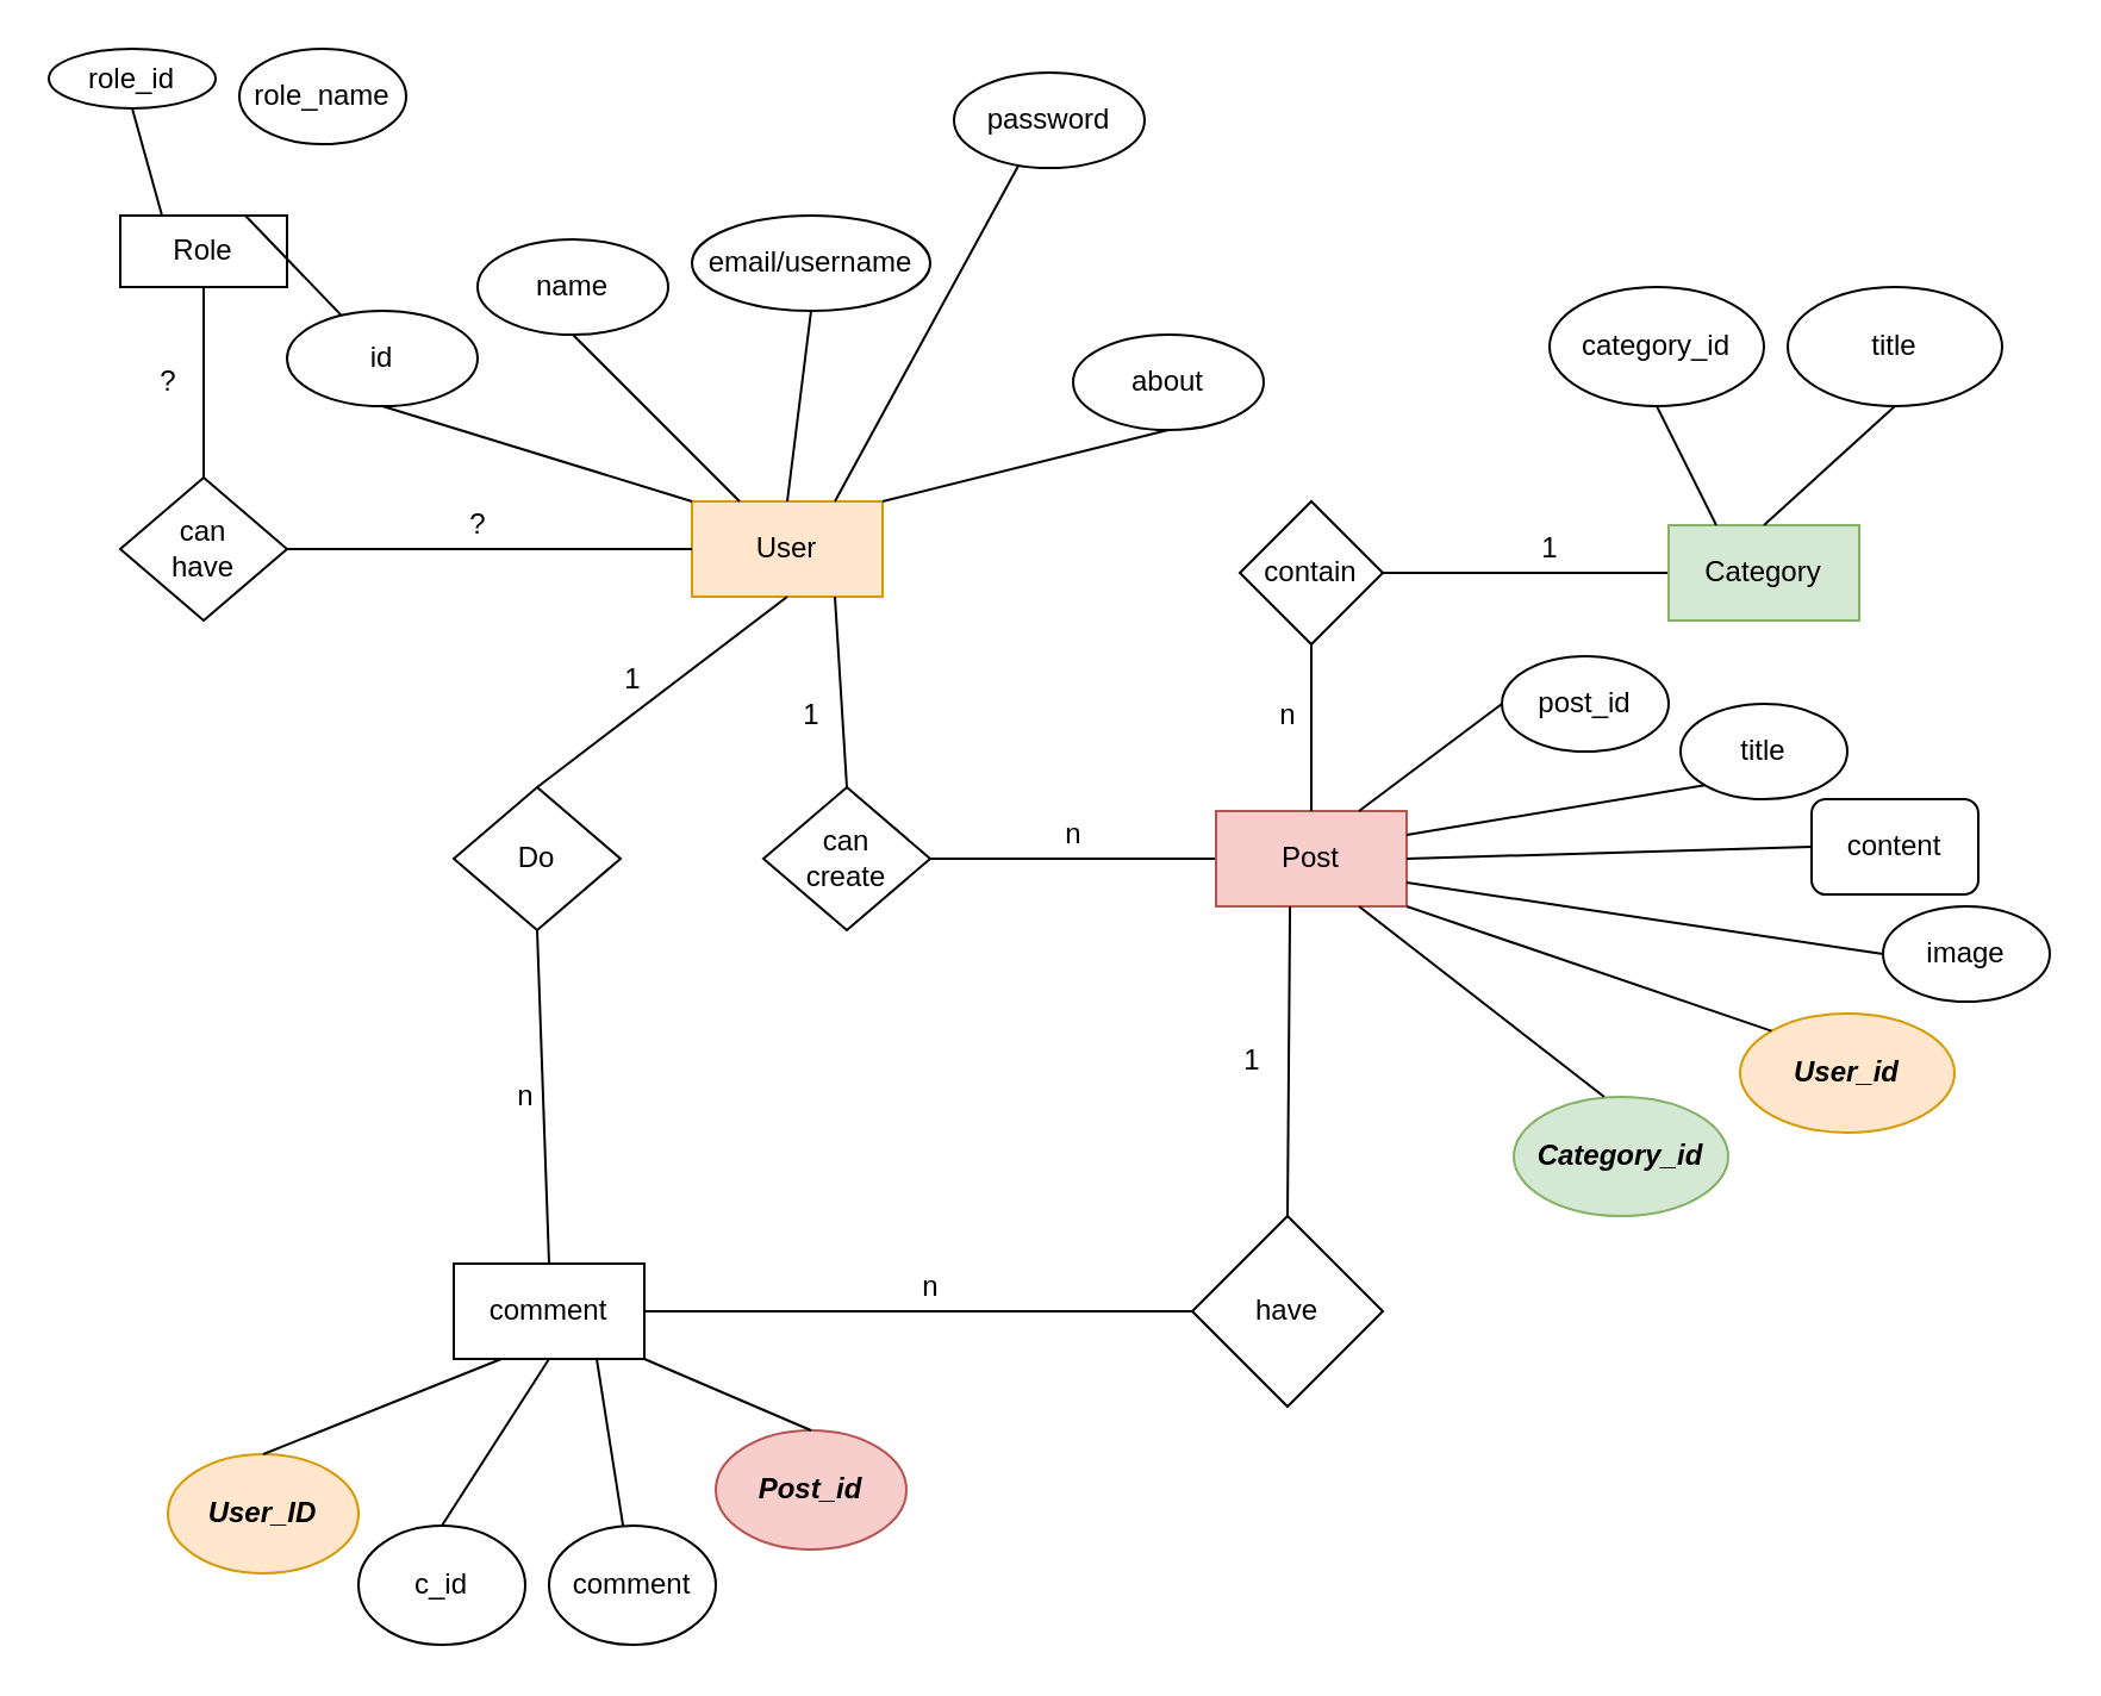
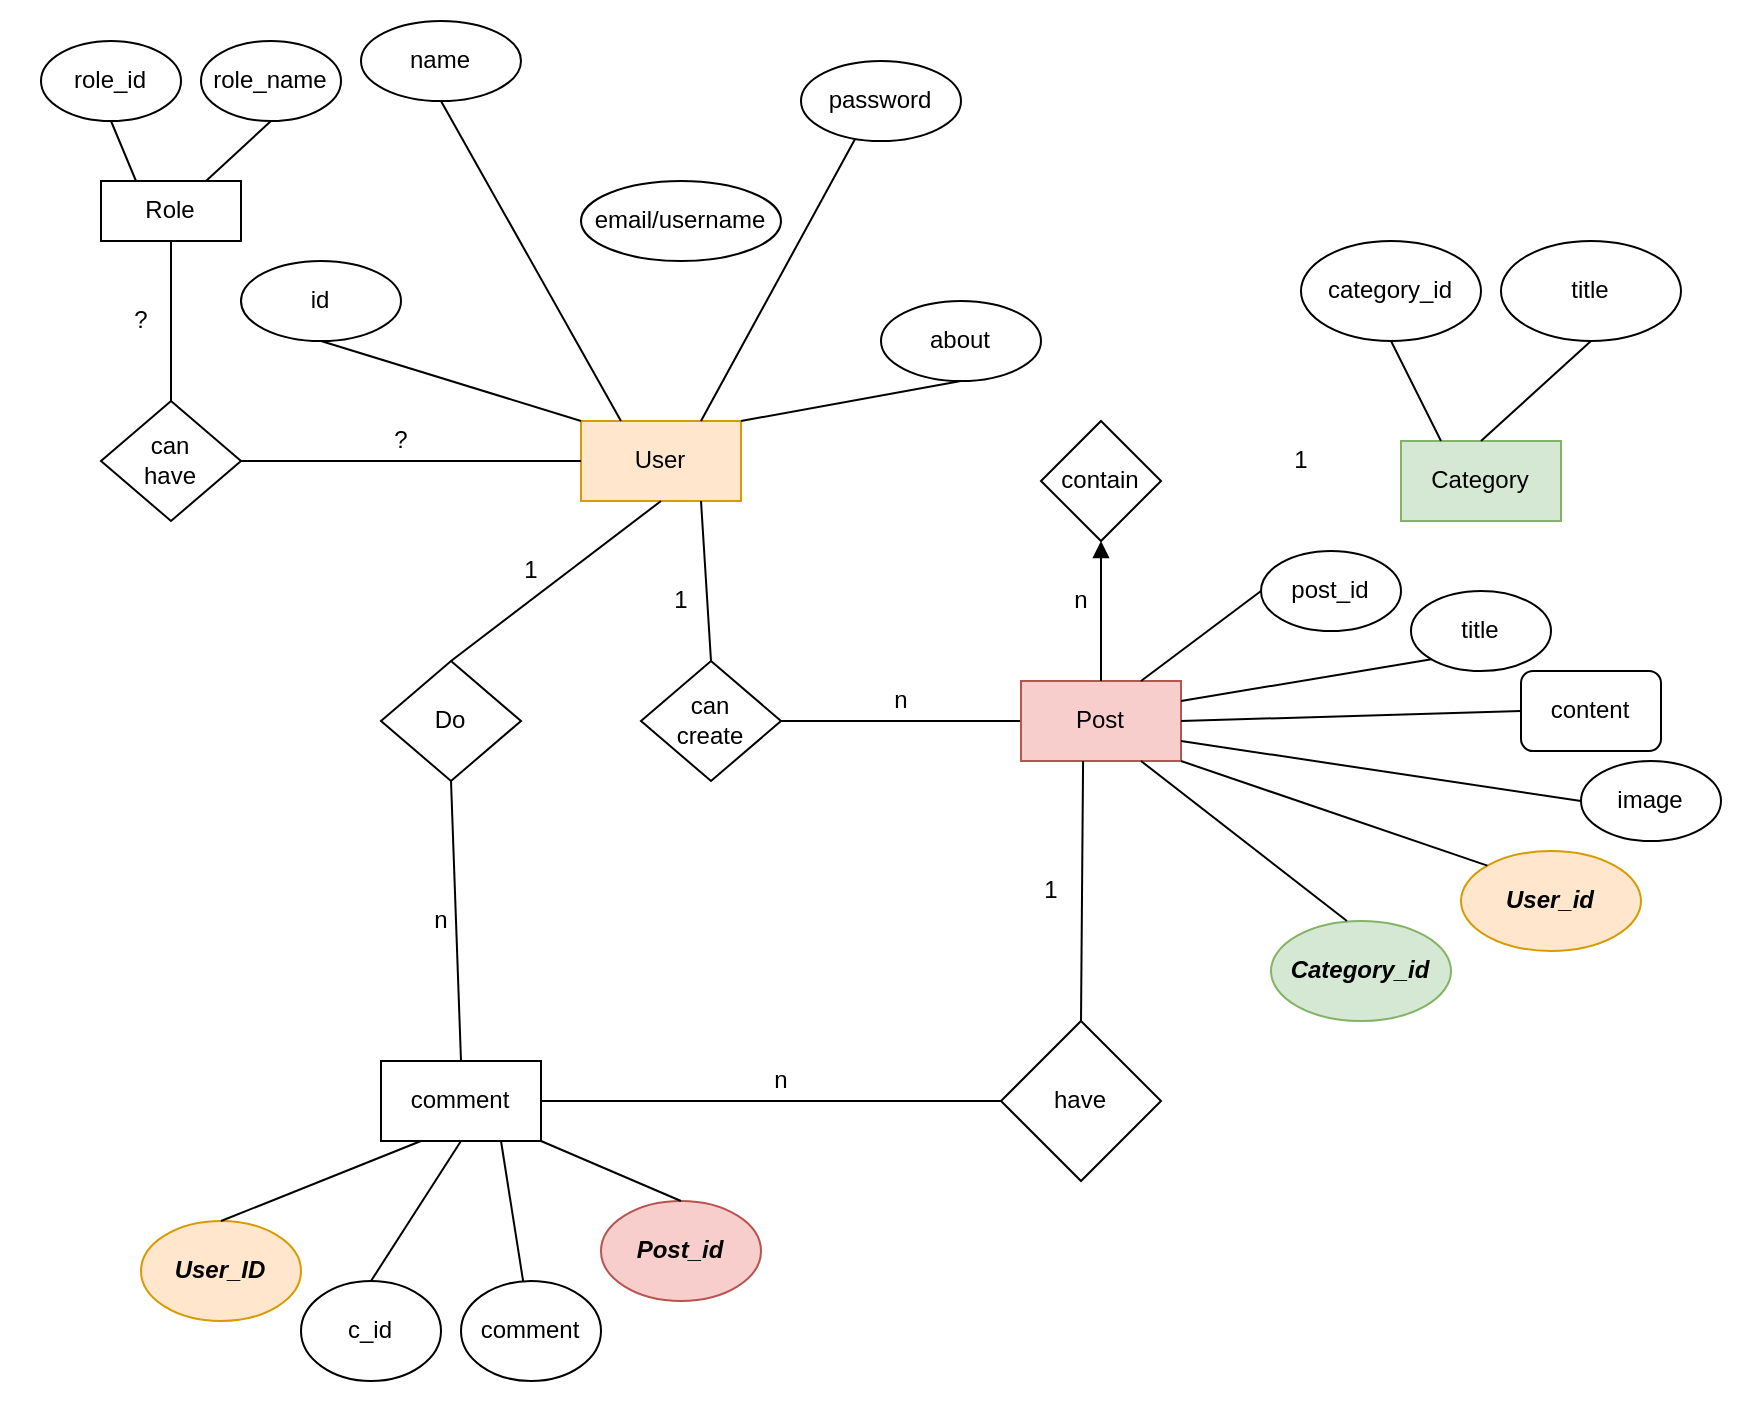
- <mxCell id="60" value="role_id" style="ellipse;whiteSpace=wrap;html=1;" vertex="1" parent="1"><mxGeometry x="20" y="20" width="70" height="25" as="geometry" /></mxCell>
+ <mxCell id="60" value="role_id" style="ellipse;whiteSpace=wrap;html=1;" vertex="1" parent="1"><mxGeometry x="20" y="20" width="70" height="40" as="geometry" /></mxCell>
- <mxCell id="64" value="" style="endArrow=none;html=1;rounded=0;exitX=0.75;exitY=0;exitDx=0;exitDy=0;" edge="1" parent="1" source="62" target="3"><mxGeometry width="50" height="50" relative="1" as="geometry"><mxPoint x="77.5" y="100" as="sourcePoint" /><mxPoint x="65" y="70" as="targetPoint" /></mxGeometry></mxCell>
+ <mxCell id="64" value="" style="endArrow=none;html=1;rounded=0;entryX=0.5;entryY=1;entryDx=0;entryDy=0;exitX=0.75;exitY=0;exitDx=0;exitDy=0;" edge="1" parent="1" source="62" target="61"><mxGeometry width="50" height="50" relative="1" as="geometry"><mxPoint x="77.5" y="100" as="sourcePoint" /><mxPoint x="65" y="70" as="targetPoint" /></mxGeometry></mxCell>
- <mxCell id="4" value="name" style="ellipse;whiteSpace=wrap;html=1;" vertex="1" parent="1"><mxGeometry x="200" y="100" width="80" height="40" as="geometry" /></mxCell>
+ <mxCell id="4" value="name" style="ellipse;whiteSpace=wrap;html=1;" vertex="1" parent="1"><mxGeometry x="180" y="10" width="80" height="40" as="geometry" /></mxCell>
- <mxCell id="7" value="about" style="ellipse;whiteSpace=wrap;html=1;" vertex="1" parent="1"><mxGeometry x="450" y="140" width="80" height="40" as="geometry" /></mxCell>
+ <mxCell id="7" value="about" style="ellipse;whiteSpace=wrap;html=1;" vertex="1" parent="1"><mxGeometry x="440" y="150" width="80" height="40" as="geometry" /></mxCell>
- <mxCell id="10" value="" style="endArrow=none;html=1;rounded=0;entryX=0.5;entryY=1;entryDx=0;entryDy=0;exitX=0.5;exitY=0;exitDx=0;exitDy=0;" edge="1" parent="1" source="2" target="5"><mxGeometry width="50" height="50" relative="1" as="geometry"><mxPoint x="320" y="220" as="sourcePoint" /><mxPoint x="250" y="150" as="targetPoint" /></mxGeometry></mxCell>
- <mxCell id="41" value="" style="endArrow=none;html=1;rounded=0;entryX=1;entryY=0.5;entryDx=0;entryDy=0;exitX=0;exitY=0.5;exitDx=0;exitDy=0;" edge="1" parent="1" source="42" target="38"><mxGeometry width="50" height="50" relative="1" as="geometry"><mxPoint x="730" y="240" as="sourcePoint" /><mxPoint x="530" y="360" as="targetPoint" /></mxGeometry></mxCell>
- <mxCell id="39" value="" style="endArrow=none;html=1;rounded=0;entryX=0.5;entryY=1;entryDx=0;entryDy=0;exitX=0.5;exitY=0;exitDx=0;exitDy=0;" edge="1" parent="1" source="32" target="38"><mxGeometry width="50" height="50" relative="1" as="geometry"><mxPoint x="480" y="410" as="sourcePoint" /><mxPoint x="530" y="360" as="targetPoint" /></mxGeometry></mxCell>
+ <mxCell id="39" value="" style="endArrow=block;html=1;rounded=0;entryX=0.5;entryY=1;entryDx=0;entryDy=0;exitX=0.5;exitY=0;exitDx=0;exitDy=0;" edge="1" parent="1" source="32" target="38"><mxGeometry width="50" height="50" relative="1" as="geometry"><mxPoint x="480" y="410" as="sourcePoint" /><mxPoint x="530" y="360" as="targetPoint" /></mxGeometry></mxCell>
